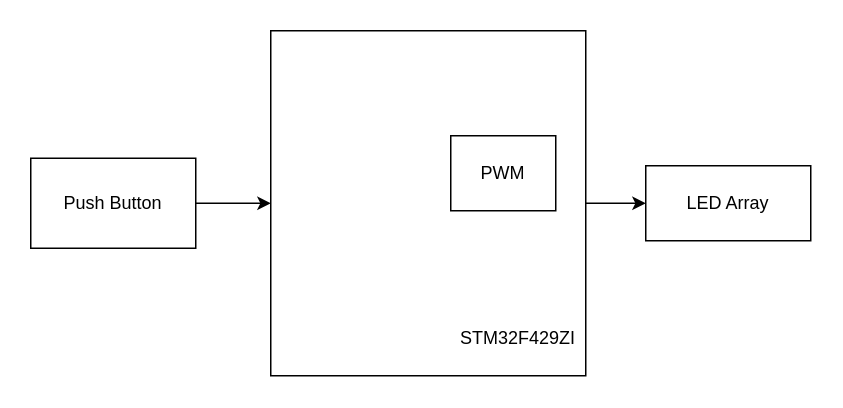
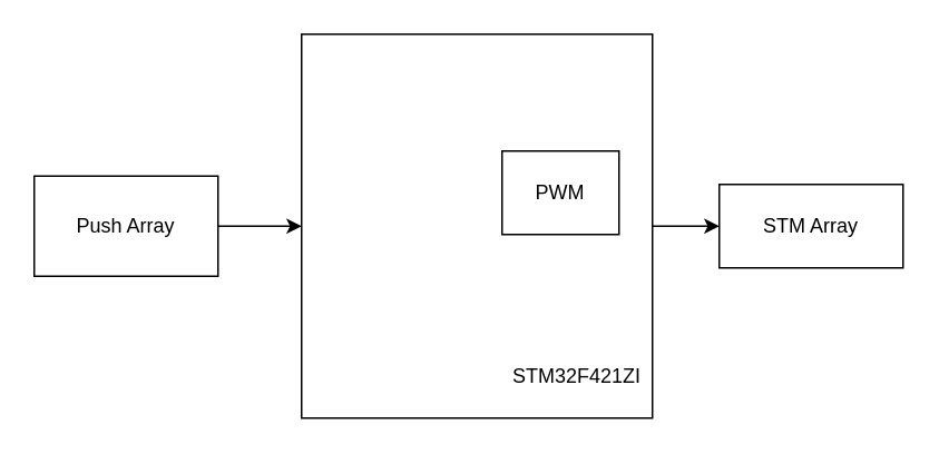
- <mxCell id="6" value="Push Button" style="rounded=0;whiteSpace=wrap;html=1;" vertex="1" parent="1"><mxGeometry x="20" y="105" width="110" height="60" as="geometry" /></mxCell>
+ <mxCell id="6" value="Push Array" style="rounded=0;whiteSpace=wrap;html=1;" vertex="1" parent="1"><mxGeometry x="20" y="105" width="110" height="60" as="geometry" /></mxCell>
- <mxCell id="4" value="LED Array" style="rounded=0;whiteSpace=wrap;html=1;" vertex="1" parent="1"><mxGeometry x="430" y="110" width="110" height="50" as="geometry" /></mxCell>
+ <mxCell id="4" value="STM Array" style="rounded=0;whiteSpace=wrap;html=1;" vertex="1" parent="1"><mxGeometry x="430" y="110" width="110" height="50" as="geometry" /></mxCell>
- <mxCell id="7" value="STM32F429ZI" style="text;html=1;strokeColor=none;fillColor=none;align=center;verticalAlign=middle;whiteSpace=wrap;rounded=0;" vertex="1" parent="1"><mxGeometry x="315" y="210" width="60" height="30" as="geometry" /></mxCell>
+ <mxCell id="7" value="STM32F421ZI" style="text;html=1;strokeColor=none;fillColor=none;align=center;verticalAlign=middle;whiteSpace=wrap;rounded=0;" vertex="1" parent="1"><mxGeometry x="315" y="210" width="60" height="30" as="geometry" /></mxCell>
